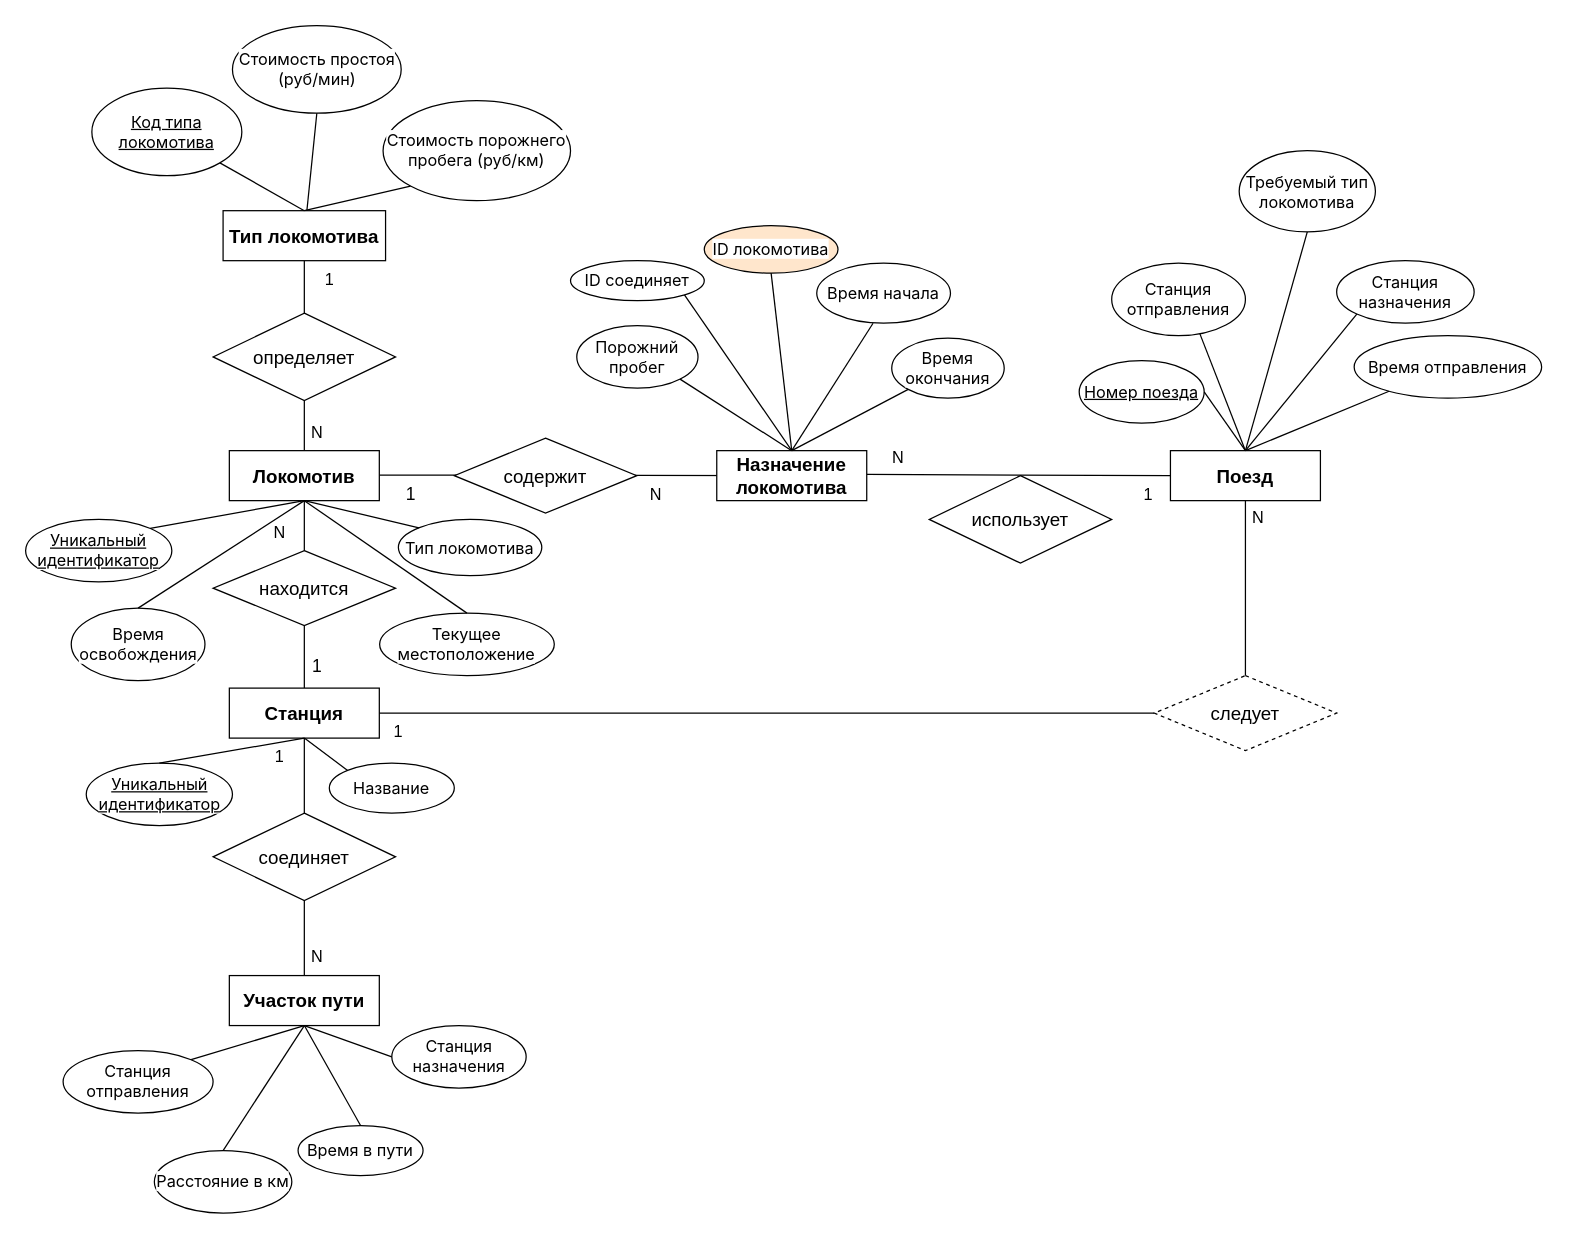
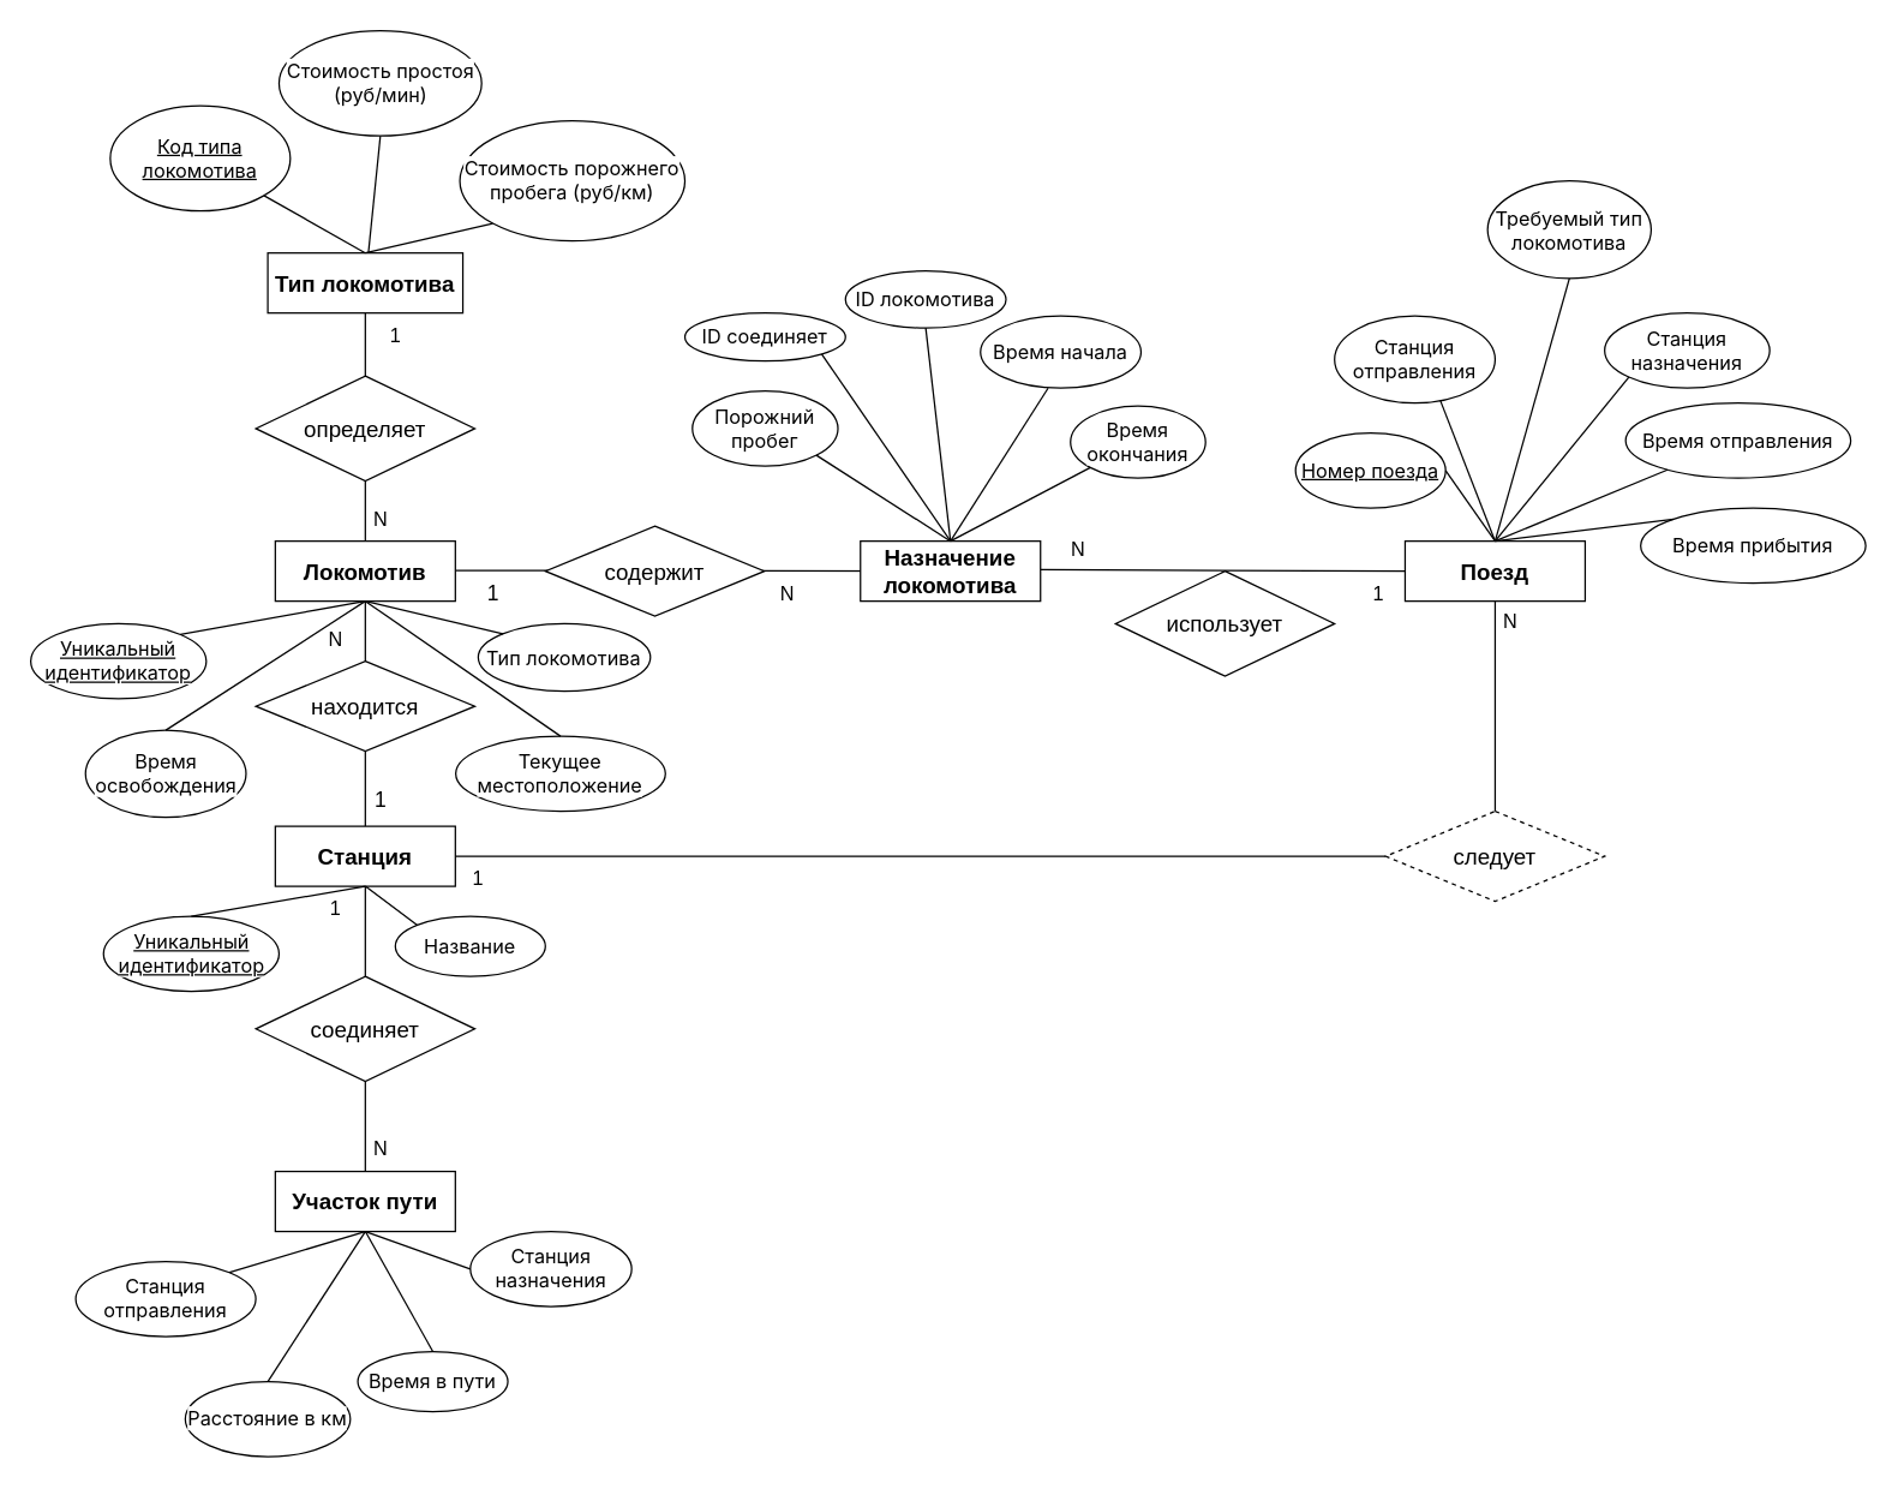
- <mxCell id="66" value="&lt;span style=&quot;font-family: quote-cjk-patch, Inter, system-ui, -apple-system, BlinkMacSystemFont, &amp;quot;Segoe UI&amp;quot;, Roboto, &amp;quot;Noto Sans&amp;quot;, Ubuntu, Cantarell, &amp;quot;Helvetica Neue&amp;quot;, Oxygen, &amp;quot;Open Sans&amp;quot;, sans-serif; text-align: start; background-color: rgb(255, 255, 255);&quot;&gt;ID локомотива&lt;/span&gt;" style="ellipse;whiteSpace=wrap;html=1;fontSize=13;fontColor=#000000;fillColor=#ffe6cc;" vertex="1" parent="1"><mxGeometry x="563" y="180" width="107" height="38" as="geometry" /></mxCell>
+ <mxCell id="66" value="&lt;span style=&quot;font-family: quote-cjk-patch, Inter, system-ui, -apple-system, BlinkMacSystemFont, &amp;quot;Segoe UI&amp;quot;, Roboto, &amp;quot;Noto Sans&amp;quot;, Ubuntu, Cantarell, &amp;quot;Helvetica Neue&amp;quot;, Oxygen, &amp;quot;Open Sans&amp;quot;, sans-serif; text-align: start; background-color: rgb(255, 255, 255);&quot;&gt;ID локомотива&lt;/span&gt;" style="ellipse;whiteSpace=wrap;html=1;fontSize=13;fontColor=#000000;" vertex="1" parent="1"><mxGeometry x="563" y="180" width="107" height="38" as="geometry" /></mxCell>
+ <mxCell id="63" value="" style="endArrow=none;html=1;rounded=0;exitX=0;exitY=0;exitDx=0;exitDy=0;entryX=0.5;entryY=0;entryDx=0;entryDy=0;" edge="1" parent="1" source="56" target="8"><mxGeometry width="50" height="50" relative="1" as="geometry"><mxPoint x="1173" y="470" as="sourcePoint" /><mxPoint x="1123" y="645" as="targetPoint" /></mxGeometry></mxCell>
+ <mxCell id="56" value="&lt;div style=&quot;text-align: start;&quot;&gt;&lt;font face=&quot;quote-cjk-patch, Inter, system-ui, -apple-system, BlinkMacSystemFont, Segoe UI, Roboto, Noto Sans, Ubuntu, Cantarell, Helvetica Neue, Oxygen, Open Sans, sans-serif&quot;&gt;Время прибытия&lt;/font&gt;&lt;/div&gt;" style="ellipse;whiteSpace=wrap;html=1;fontSize=13;fontColor=#000000;" vertex="1" parent="1"><mxGeometry x="1093" y="338" width="150" height="50" as="geometry" /></mxCell>
